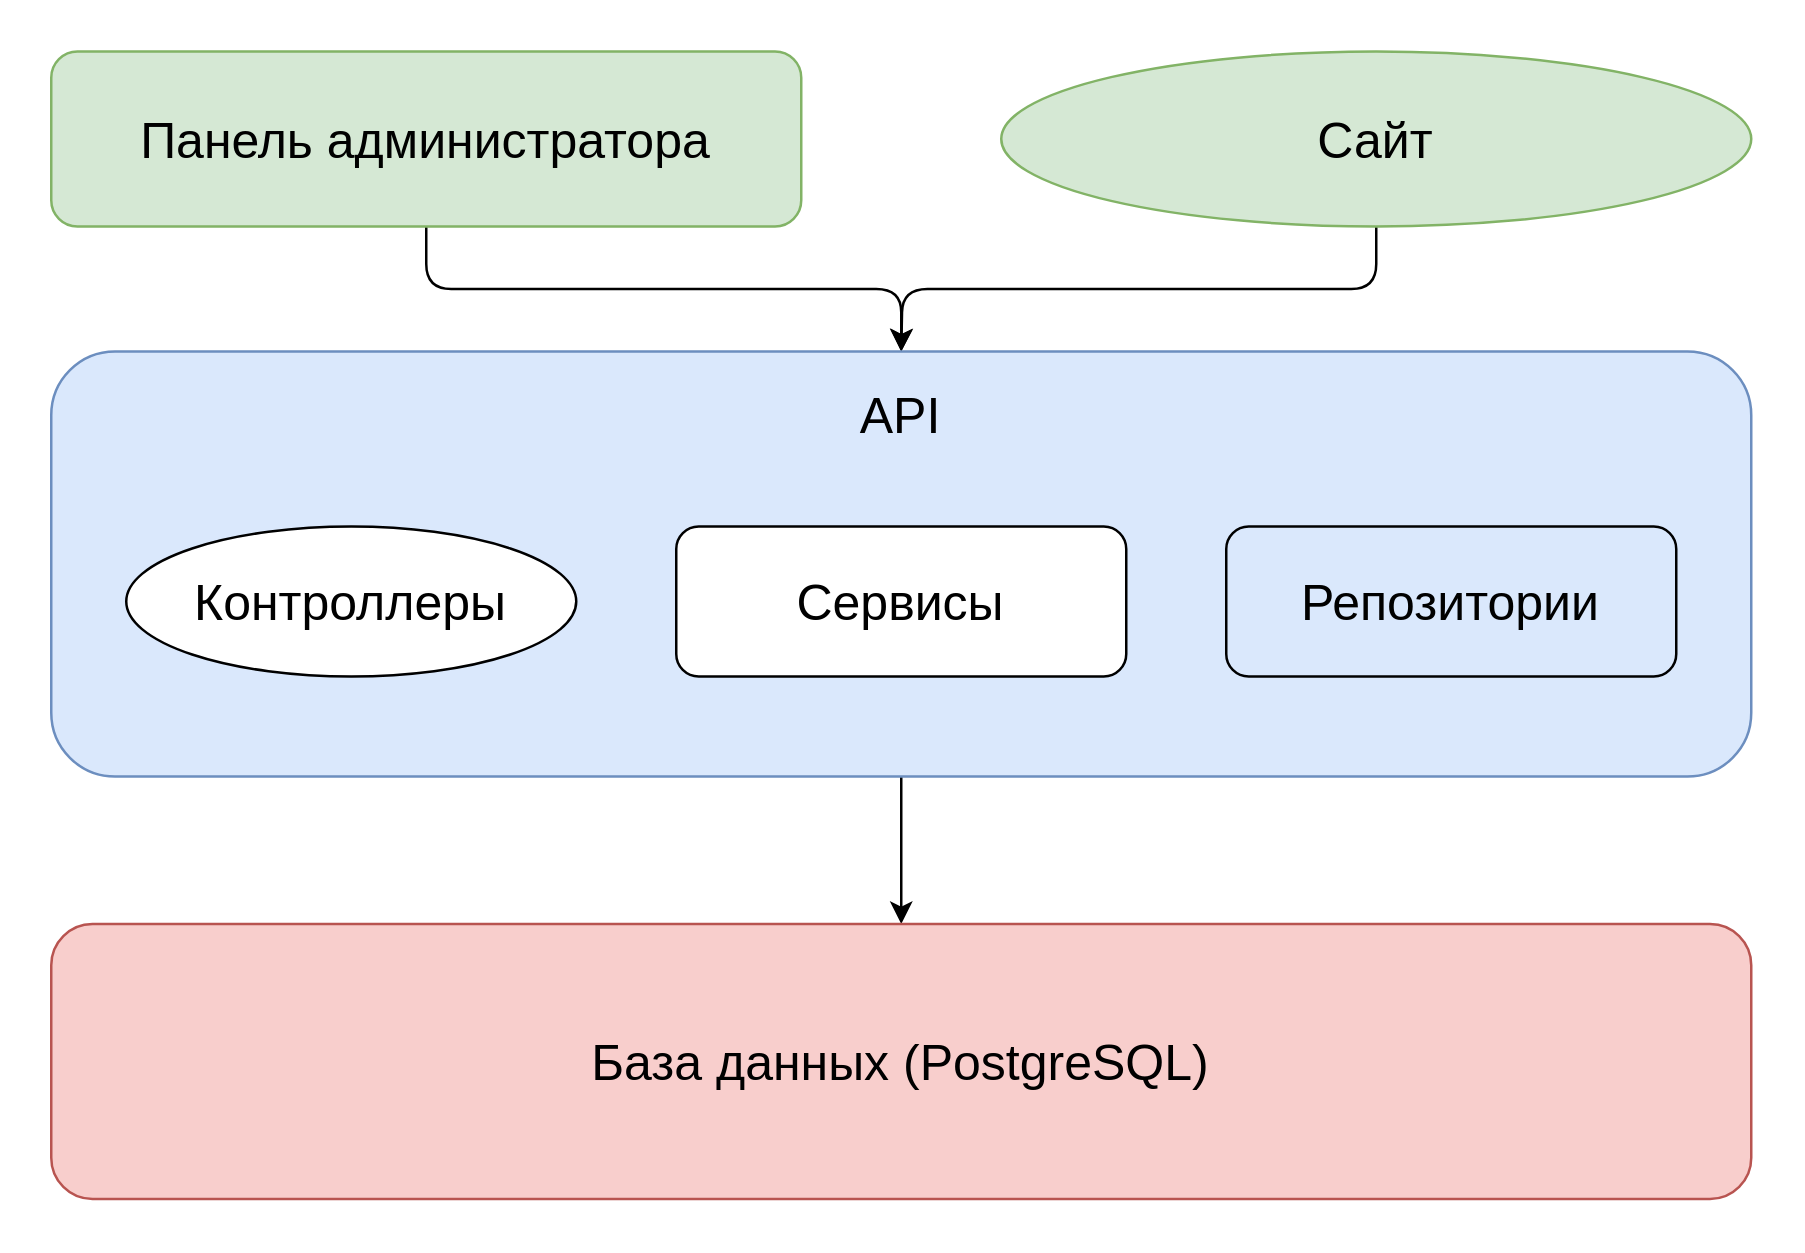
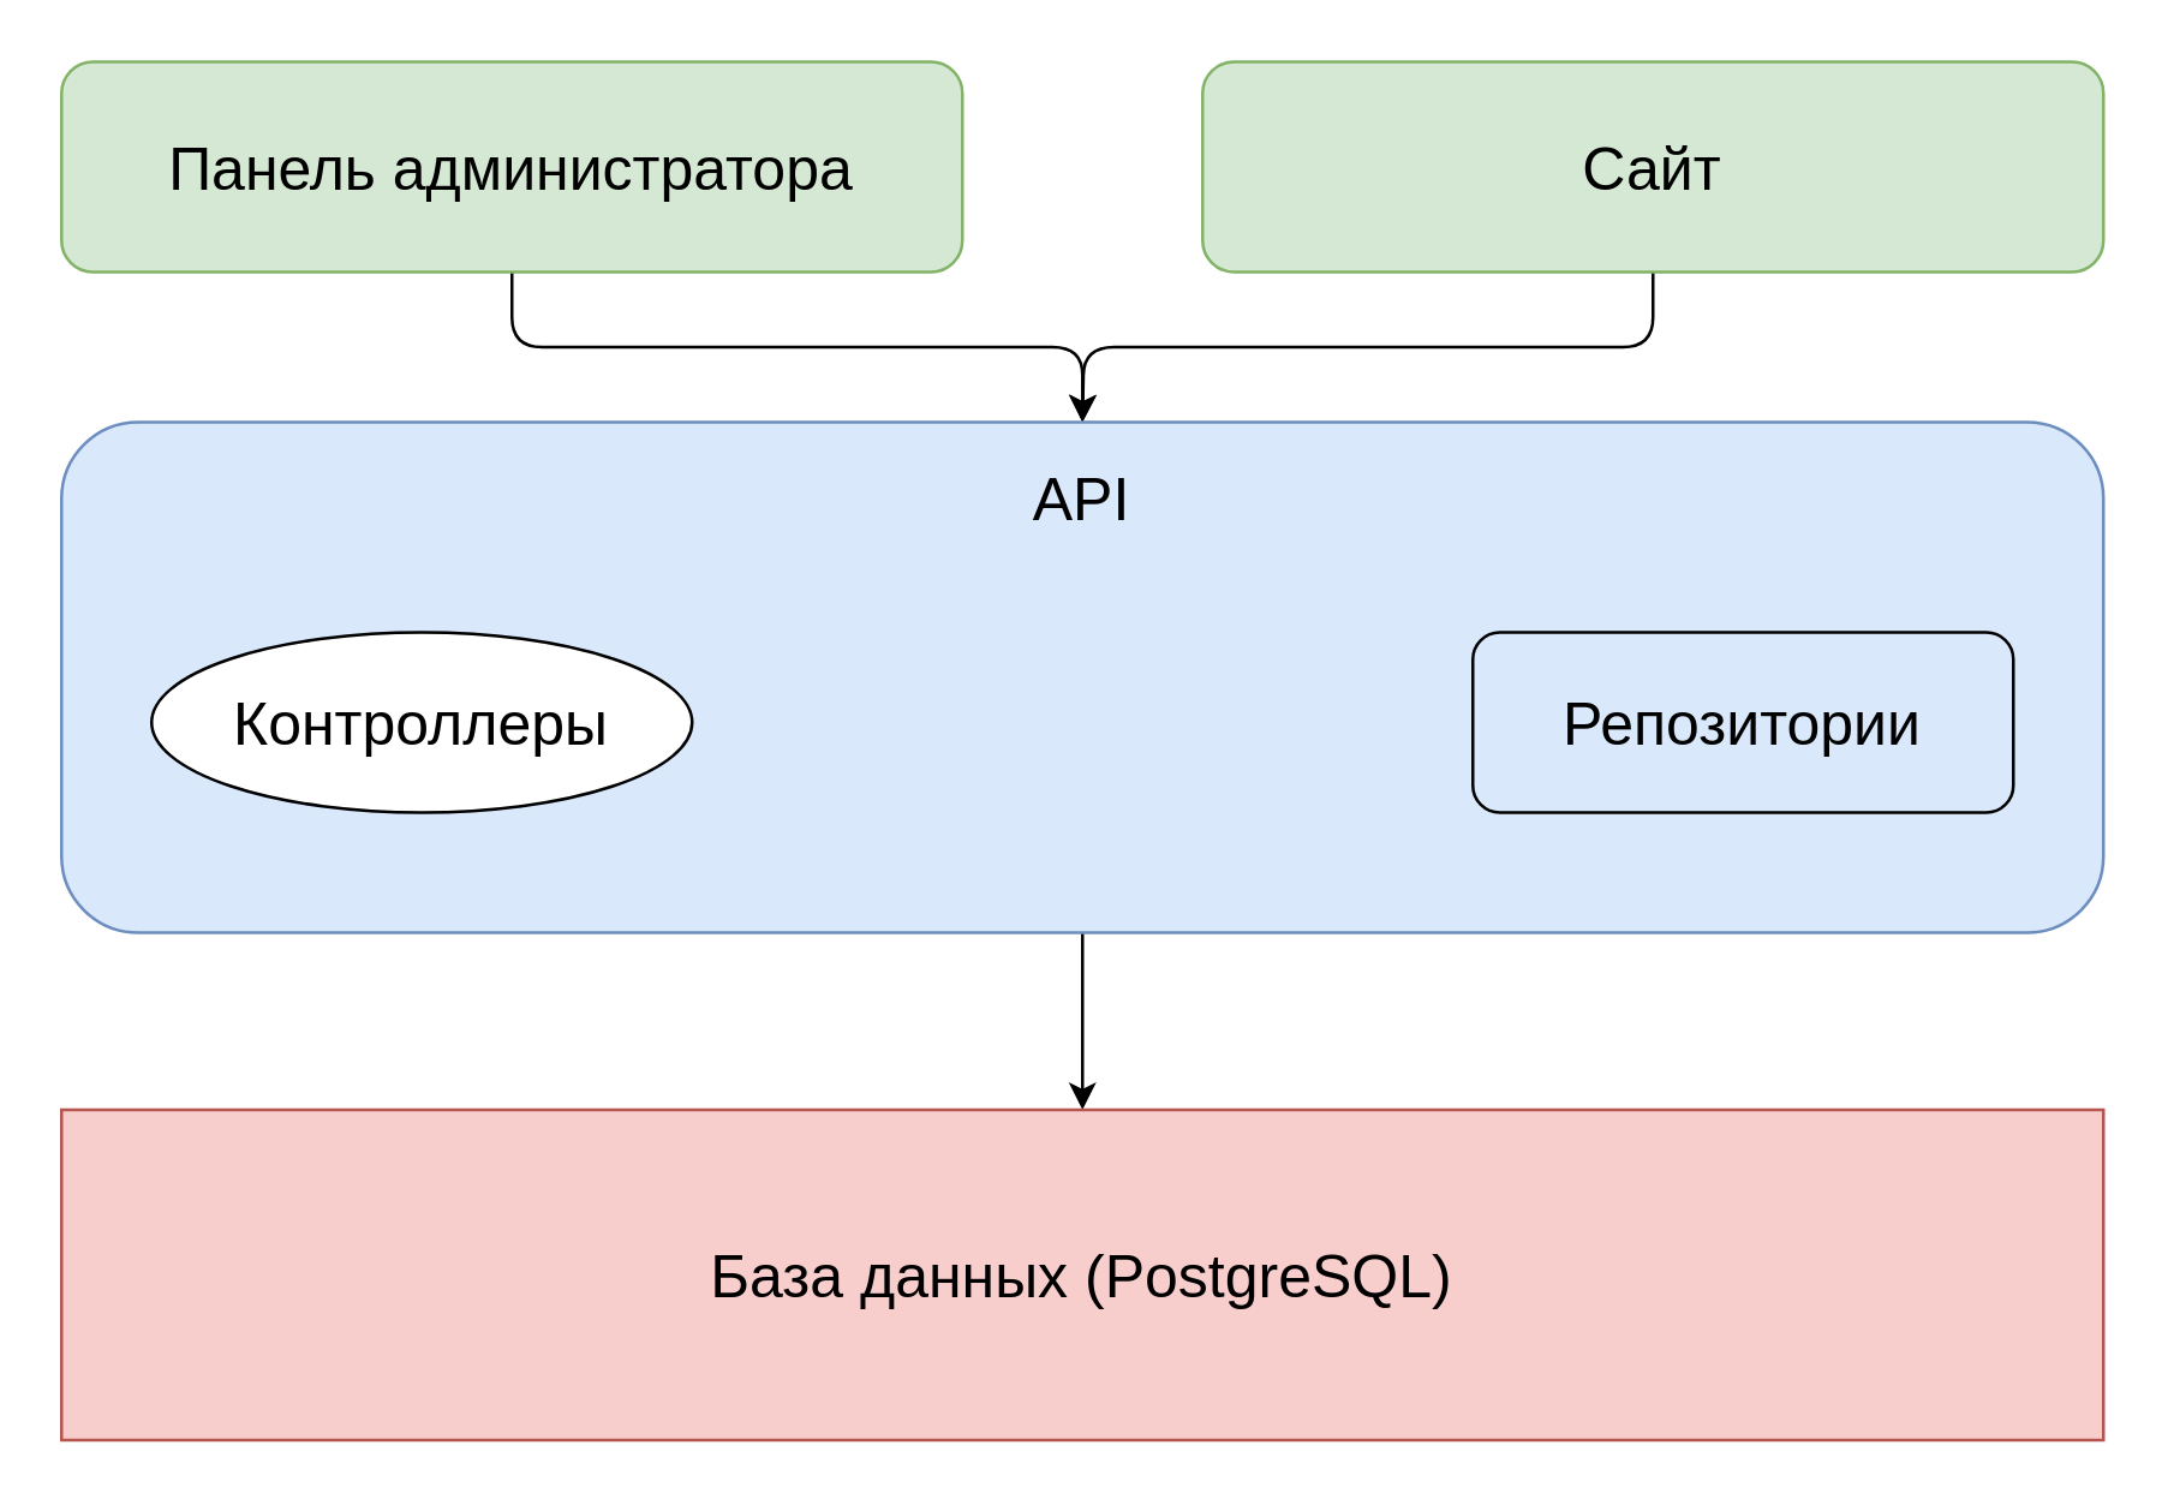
- <mxCell id="5" value="Сайт" style="ellipse;whiteSpace=wrap;html=1;fillColor=#d5e8d4;strokeColor=#82b366;fontSize=20;" vertex="1" parent="1"><mxGeometry x="400" y="20" width="300" height="70" as="geometry" /></mxCell>
+ <mxCell id="5" value="Сайт" style="rounded=1;whiteSpace=wrap;html=1;fillColor=#d5e8d4;strokeColor=#82b366;fontSize=20;" vertex="1" parent="1"><mxGeometry x="400" y="20" width="300" height="70" as="geometry" /></mxCell>
- <mxCell id="10" value="Сервисы" style="rounded=1;whiteSpace=wrap;html=1;fontSize=20;" vertex="1" parent="1"><mxGeometry x="270" y="210" width="180" height="60" as="geometry" /></mxCell>
- <mxCell id="12" value="База данных (PostgreSQL)" style="rounded=1;whiteSpace=wrap;html=1;fontSize=20;fillColor=#f8cecc;strokeColor=#b85450;" vertex="1" parent="1"><mxGeometry x="20" y="369" width="680" height="110" as="geometry" /></mxCell>
+ <mxCell id="12" value="База данных (PostgreSQL)" style="whiteSpace=wrap;html=1;fontSize=20;fillColor=#f8cecc;strokeColor=#b85450;rounded=0;" vertex="1" parent="1"><mxGeometry x="20" y="369" width="680" height="110" as="geometry" /></mxCell>
